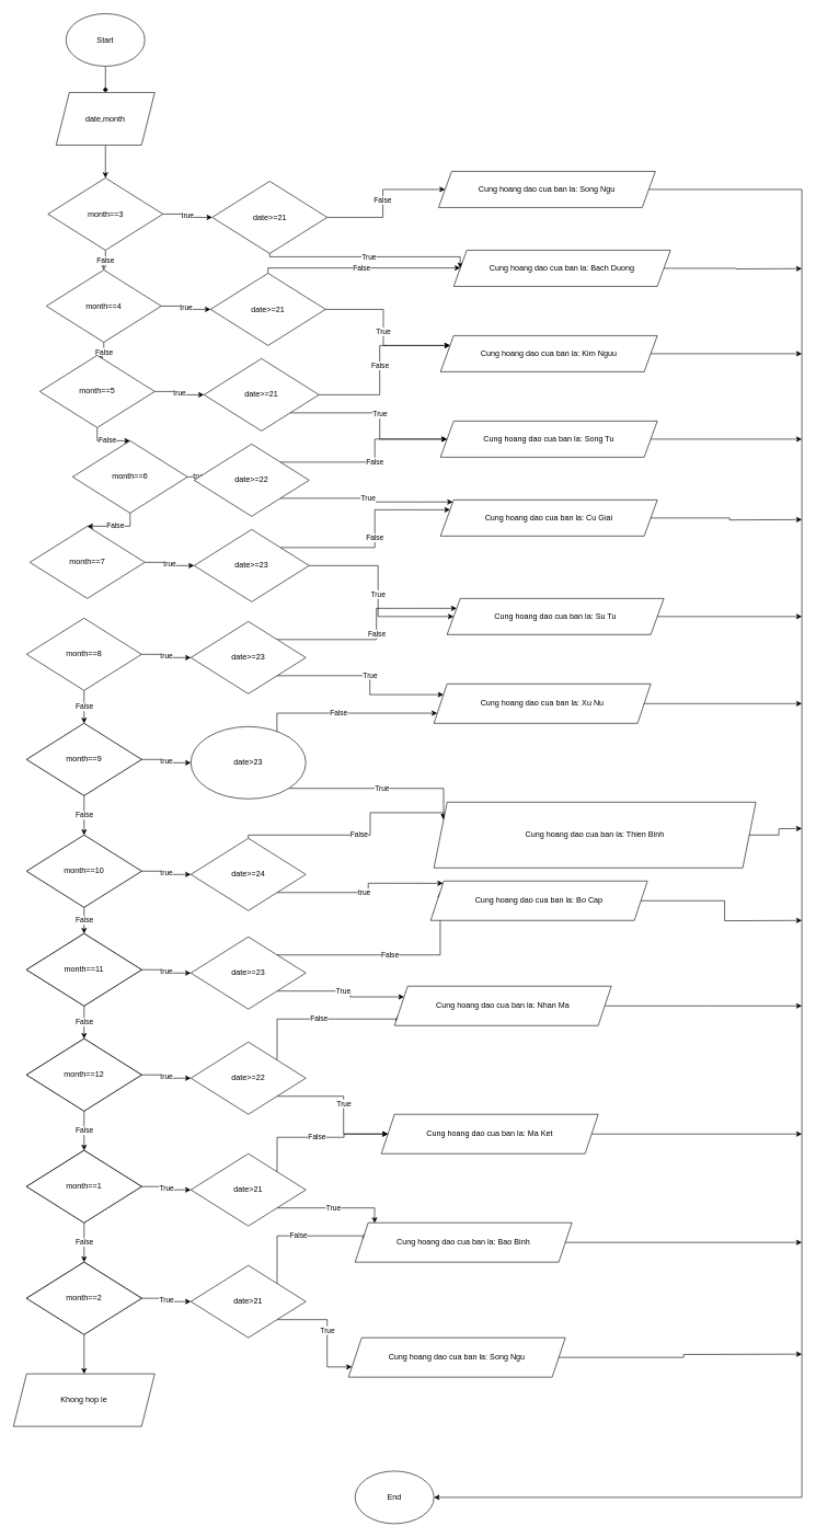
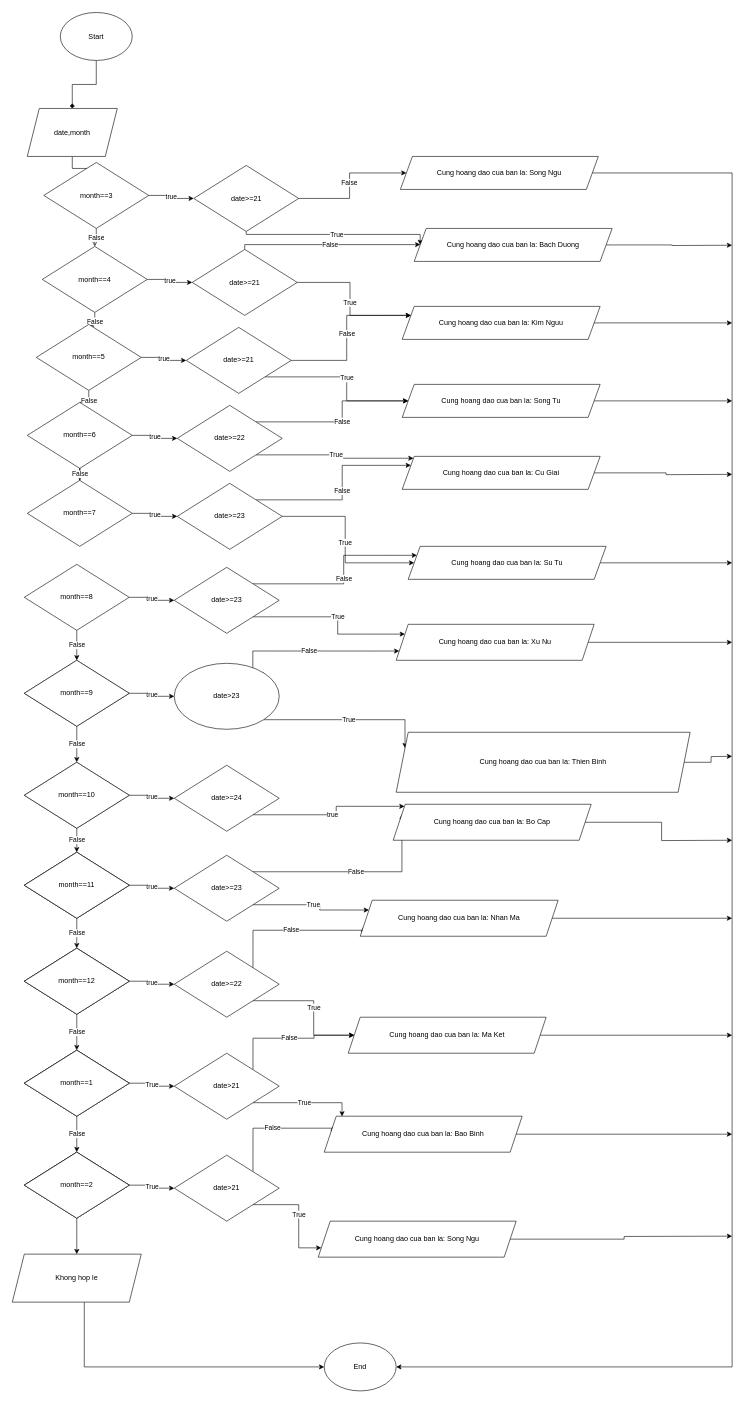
- <mxCell id="5" value="date,month" style="shape=parallelogram;perimeter=parallelogramPerimeter;whiteSpace=wrap;html=1;fixedSize=1;" parent="1" vertex="1"><mxGeometry x="85" y="140" width="150" height="80" as="geometry" /></mxCell>
+ <mxCell id="5" value="date,month" style="shape=parallelogram;perimeter=parallelogramPerimeter;whiteSpace=wrap;html=1;fixedSize=1;" parent="1" vertex="1"><mxGeometry x="45" y="180" width="150" height="80" as="geometry" /></mxCell>
- <mxCell id="34" value="month==6" style="rhombus;whiteSpace=wrap;html=1;" parent="1" vertex="1"><mxGeometry x="110" y="670" width="175" height="110" as="geometry" /></mxCell>
+ <mxCell id="34" value="month==6" style="rhombus;whiteSpace=wrap;html=1;" parent="1" vertex="1"><mxGeometry x="45" y="670" width="175" height="110" as="geometry" /></mxCell>
- <mxCell id="86" value="False" style="edgeStyle=orthogonalEdgeStyle;rounded=0;orthogonalLoop=1;jettySize=auto;html=1;entryX=0;entryY=0.25;entryDx=0;entryDy=0;" parent="1" source="88" target="104" edge="1"><mxGeometry relative="1" as="geometry"><Array as="points"><mxPoint x="378" y="1270" /><mxPoint x="563" y="1270" /><mxPoint x="563" y="1236" /></Array></mxGeometry></mxCell>
+ <mxCell id="35" style="edgeStyle=orthogonalEdgeStyle;rounded=0;orthogonalLoop=1;jettySize=auto;html=1;entryX=0;entryY=0.5;entryDx=0;entryDy=0;" parent="1" source="36" target="115" edge="1"><mxGeometry relative="1" as="geometry"><Array as="points"><mxPoint x="140" y="2278" /></Array></mxGeometry></mxCell>
